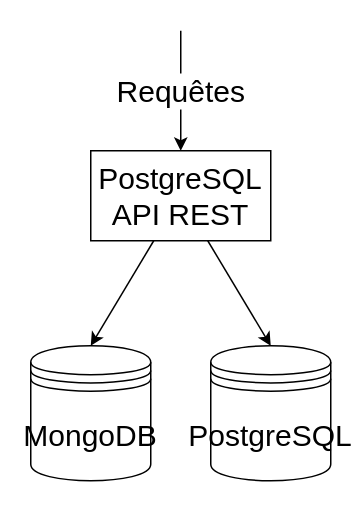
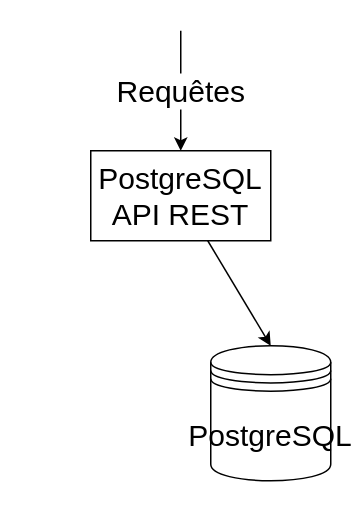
- <mxCell id="4" style="edgeStyle=none;html=1;entryX=0.5;entryY=0;entryDx=0;entryDy=0;fontSize=20;startArrow=none;startFill=0;endArrow=classic;endFill=1;" edge="1" parent="1" source="5" target="6"><mxGeometry relative="1" as="geometry" /></mxCell>
- <mxCell id="6" value="MongoDB" style="shape=datastore;whiteSpace=wrap;html=1;fontSize=20;" vertex="1" parent="1"><mxGeometry x="20" y="230" width="80" height="90" as="geometry" /></mxCell>
